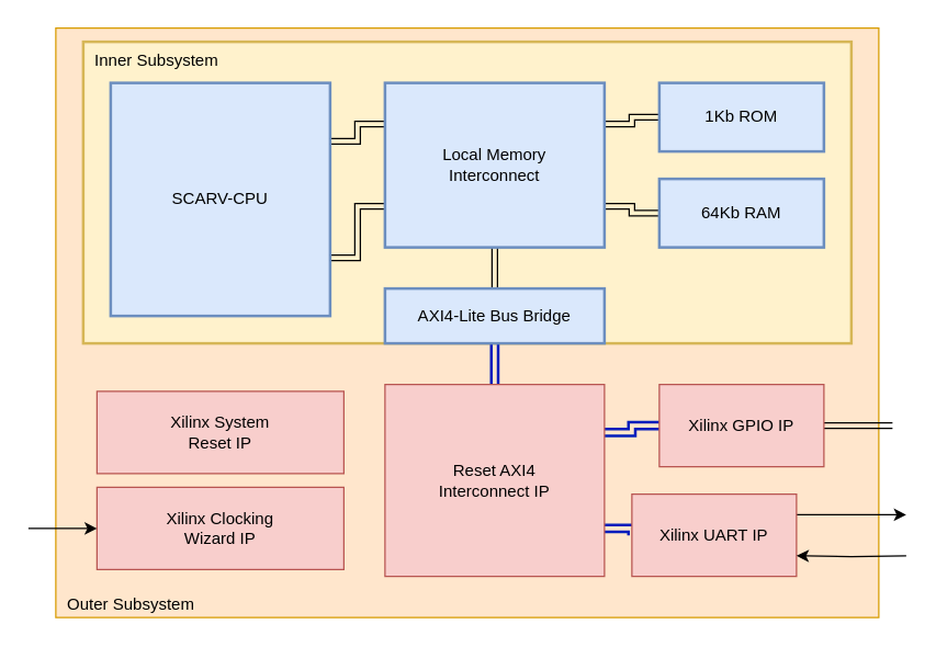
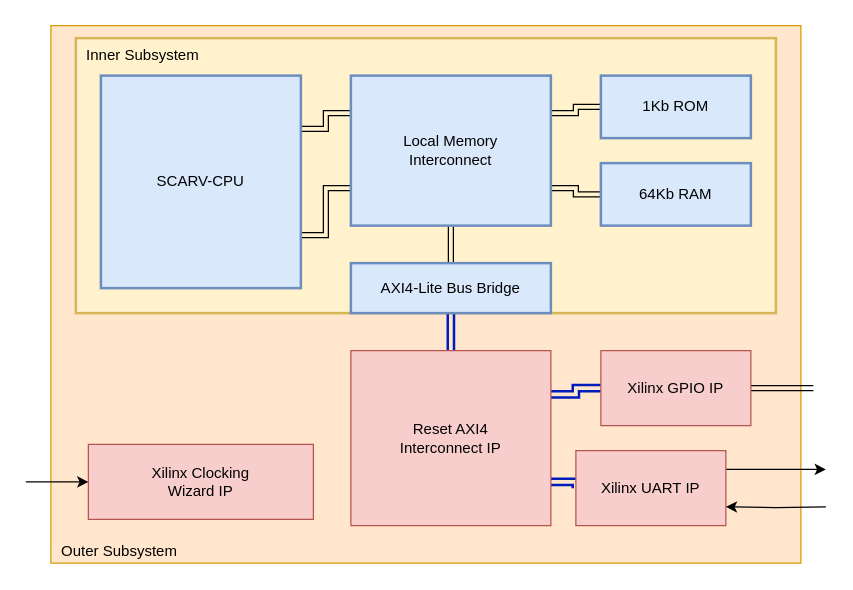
- <mxCell id="23" value="&lt;div&gt;Xilinx System&lt;/div&gt;&lt;div&gt;Reset IP&lt;br&gt;&lt;/div&gt;" style="rounded=0;whiteSpace=wrap;html=1;fillColor=#f8cecc;strokeColor=#b85450;" vertex="1" parent="1"><mxGeometry x="70" y="285" width="180" height="60" as="geometry" /></mxCell>
